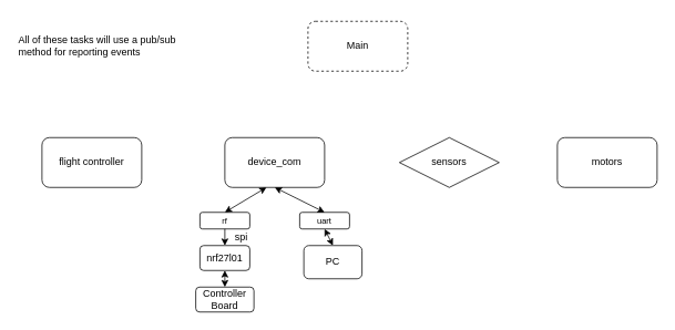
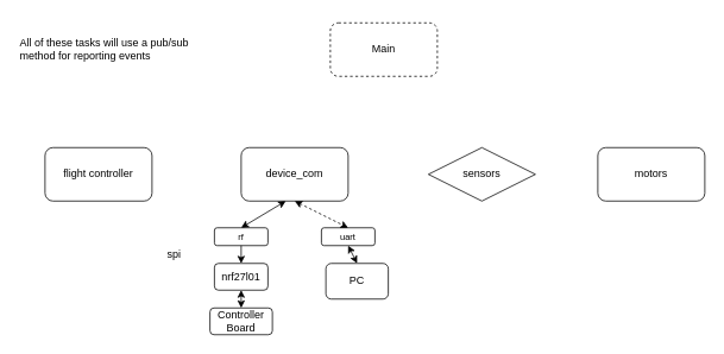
- <mxCell id="10" value="" style="endArrow=classic;startArrow=classic;html=1;exitX=0.5;exitY=1;exitDx=0;exitDy=0;entryX=0.5;entryY=0;entryDx=0;entryDy=0;" edge="1" parent="1" source="4" target="8"><mxGeometry width="50" height="50" relative="1" as="geometry"><mxPoint x="310" y="245" as="sourcePoint" /><mxPoint x="330" y="235" as="targetPoint" /></mxGeometry></mxCell>
+ <mxCell id="10" value="" style="endArrow=classic;startArrow=classic;html=1;exitX=0.5;exitY=1;exitDx=0;exitDy=0;entryX=0.5;entryY=0;entryDx=0;entryDy=0;dashed=1;" edge="1" parent="1" source="4" target="8"><mxGeometry width="50" height="50" relative="1" as="geometry"><mxPoint x="310" y="245" as="sourcePoint" /><mxPoint x="330" y="235" as="targetPoint" /></mxGeometry></mxCell>
- <mxCell id="13" value="spi" style="text;html=1;strokeColor=none;fillColor=none;align=center;verticalAlign=middle;whiteSpace=wrap;rounded=0;" vertex="1" parent="1"><mxGeometry x="270" y="275" width="40" height="20" as="geometry" /></mxCell>
+ <mxCell id="13" value="spi" style="text;html=1;strokeColor=none;fillColor=none;align=center;verticalAlign=middle;whiteSpace=wrap;rounded=0;" vertex="1" parent="1"><mxGeometry x="175" y="275" width="40" height="20" as="geometry" /></mxCell>
